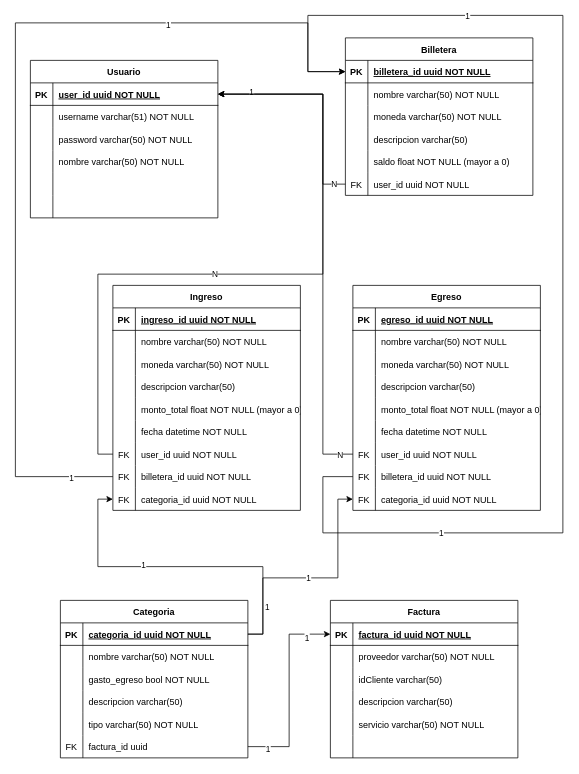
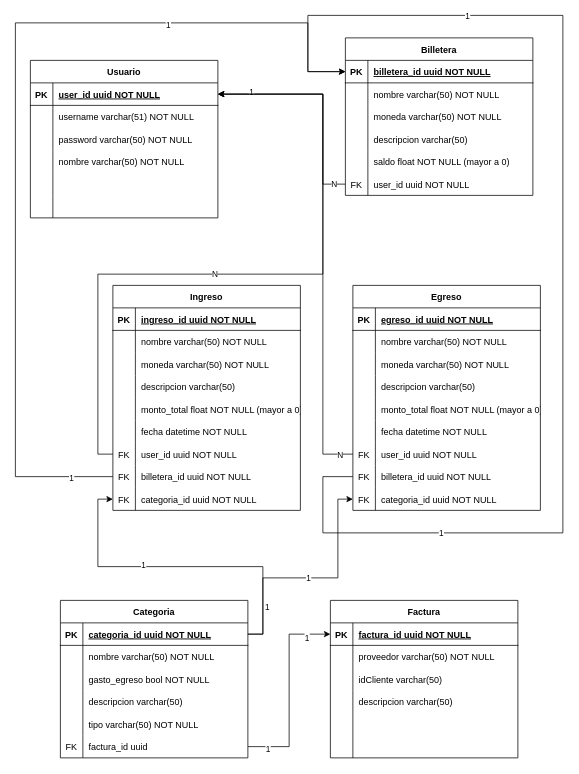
- <mxCell id="132" value="servicio varchar(50) NOT NULL" style="shape=partialRectangle;overflow=hidden;connectable=0;fillColor=none;top=0;left=0;bottom=0;right=0;align=left;spacingLeft=6;" vertex="1" parent="130"><mxGeometry x="30" width="220" height="30" as="geometry"><mxRectangle width="220" height="30" as="alternateBounds" /></mxGeometry></mxCell>
